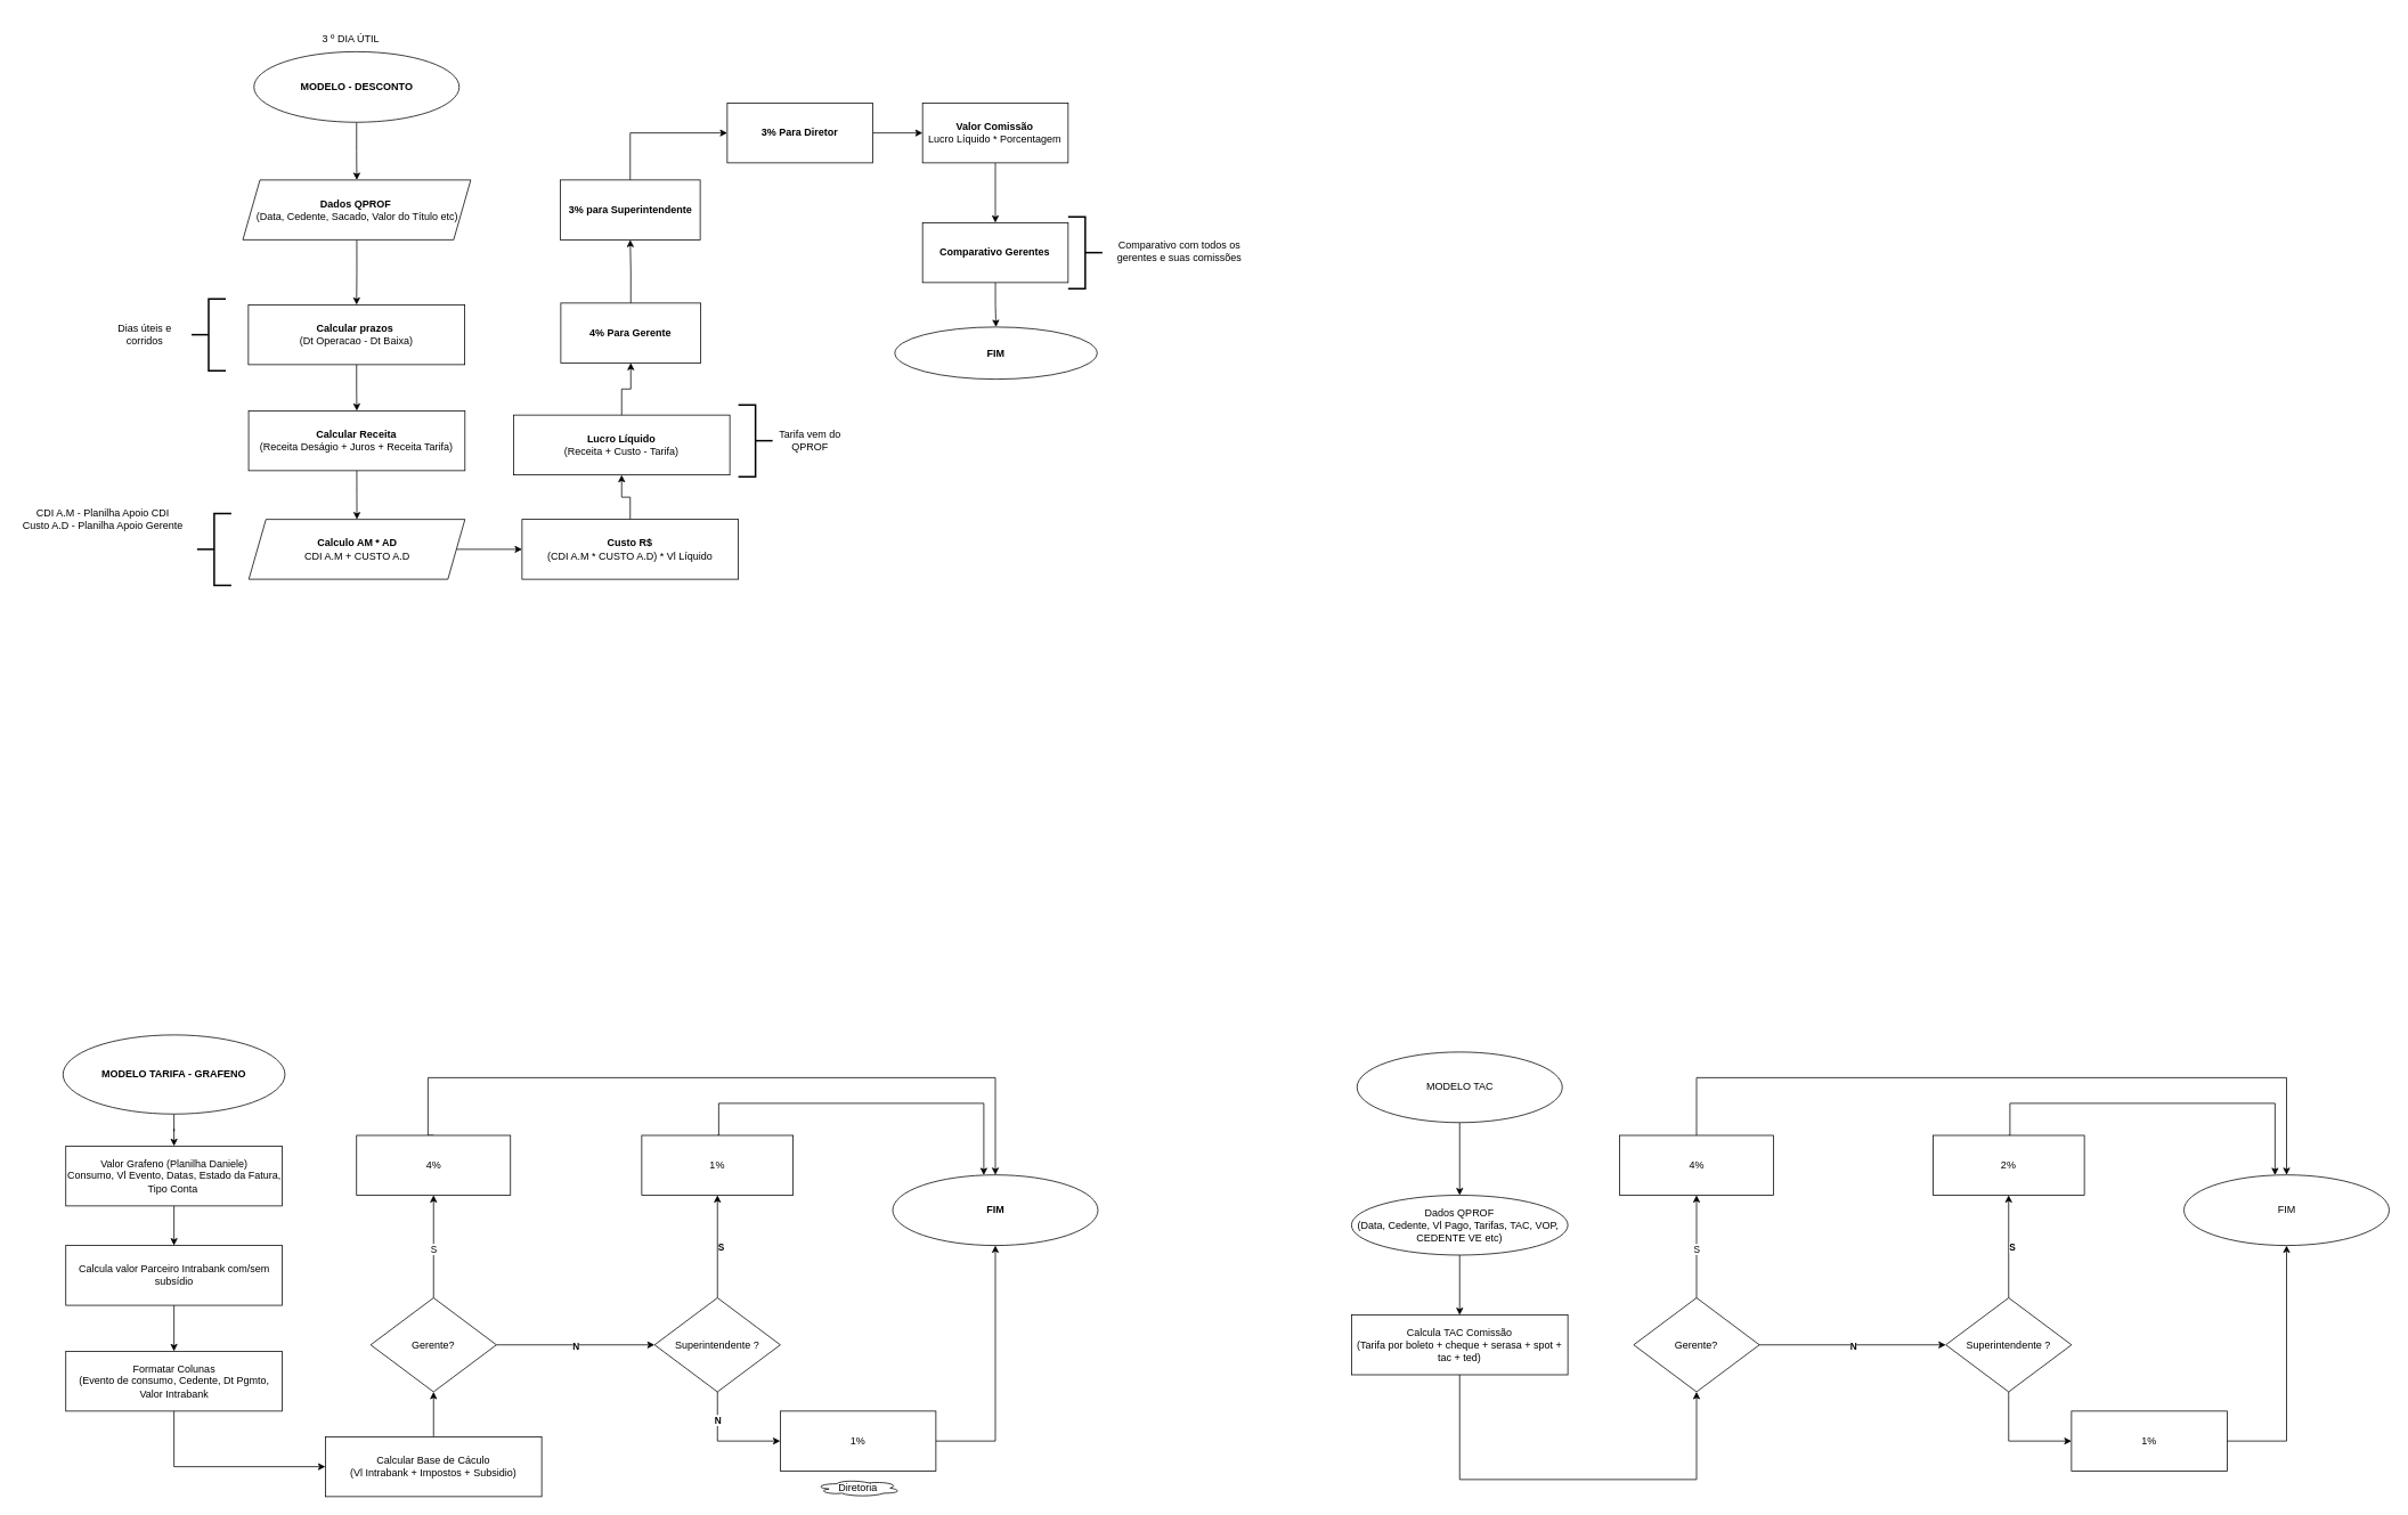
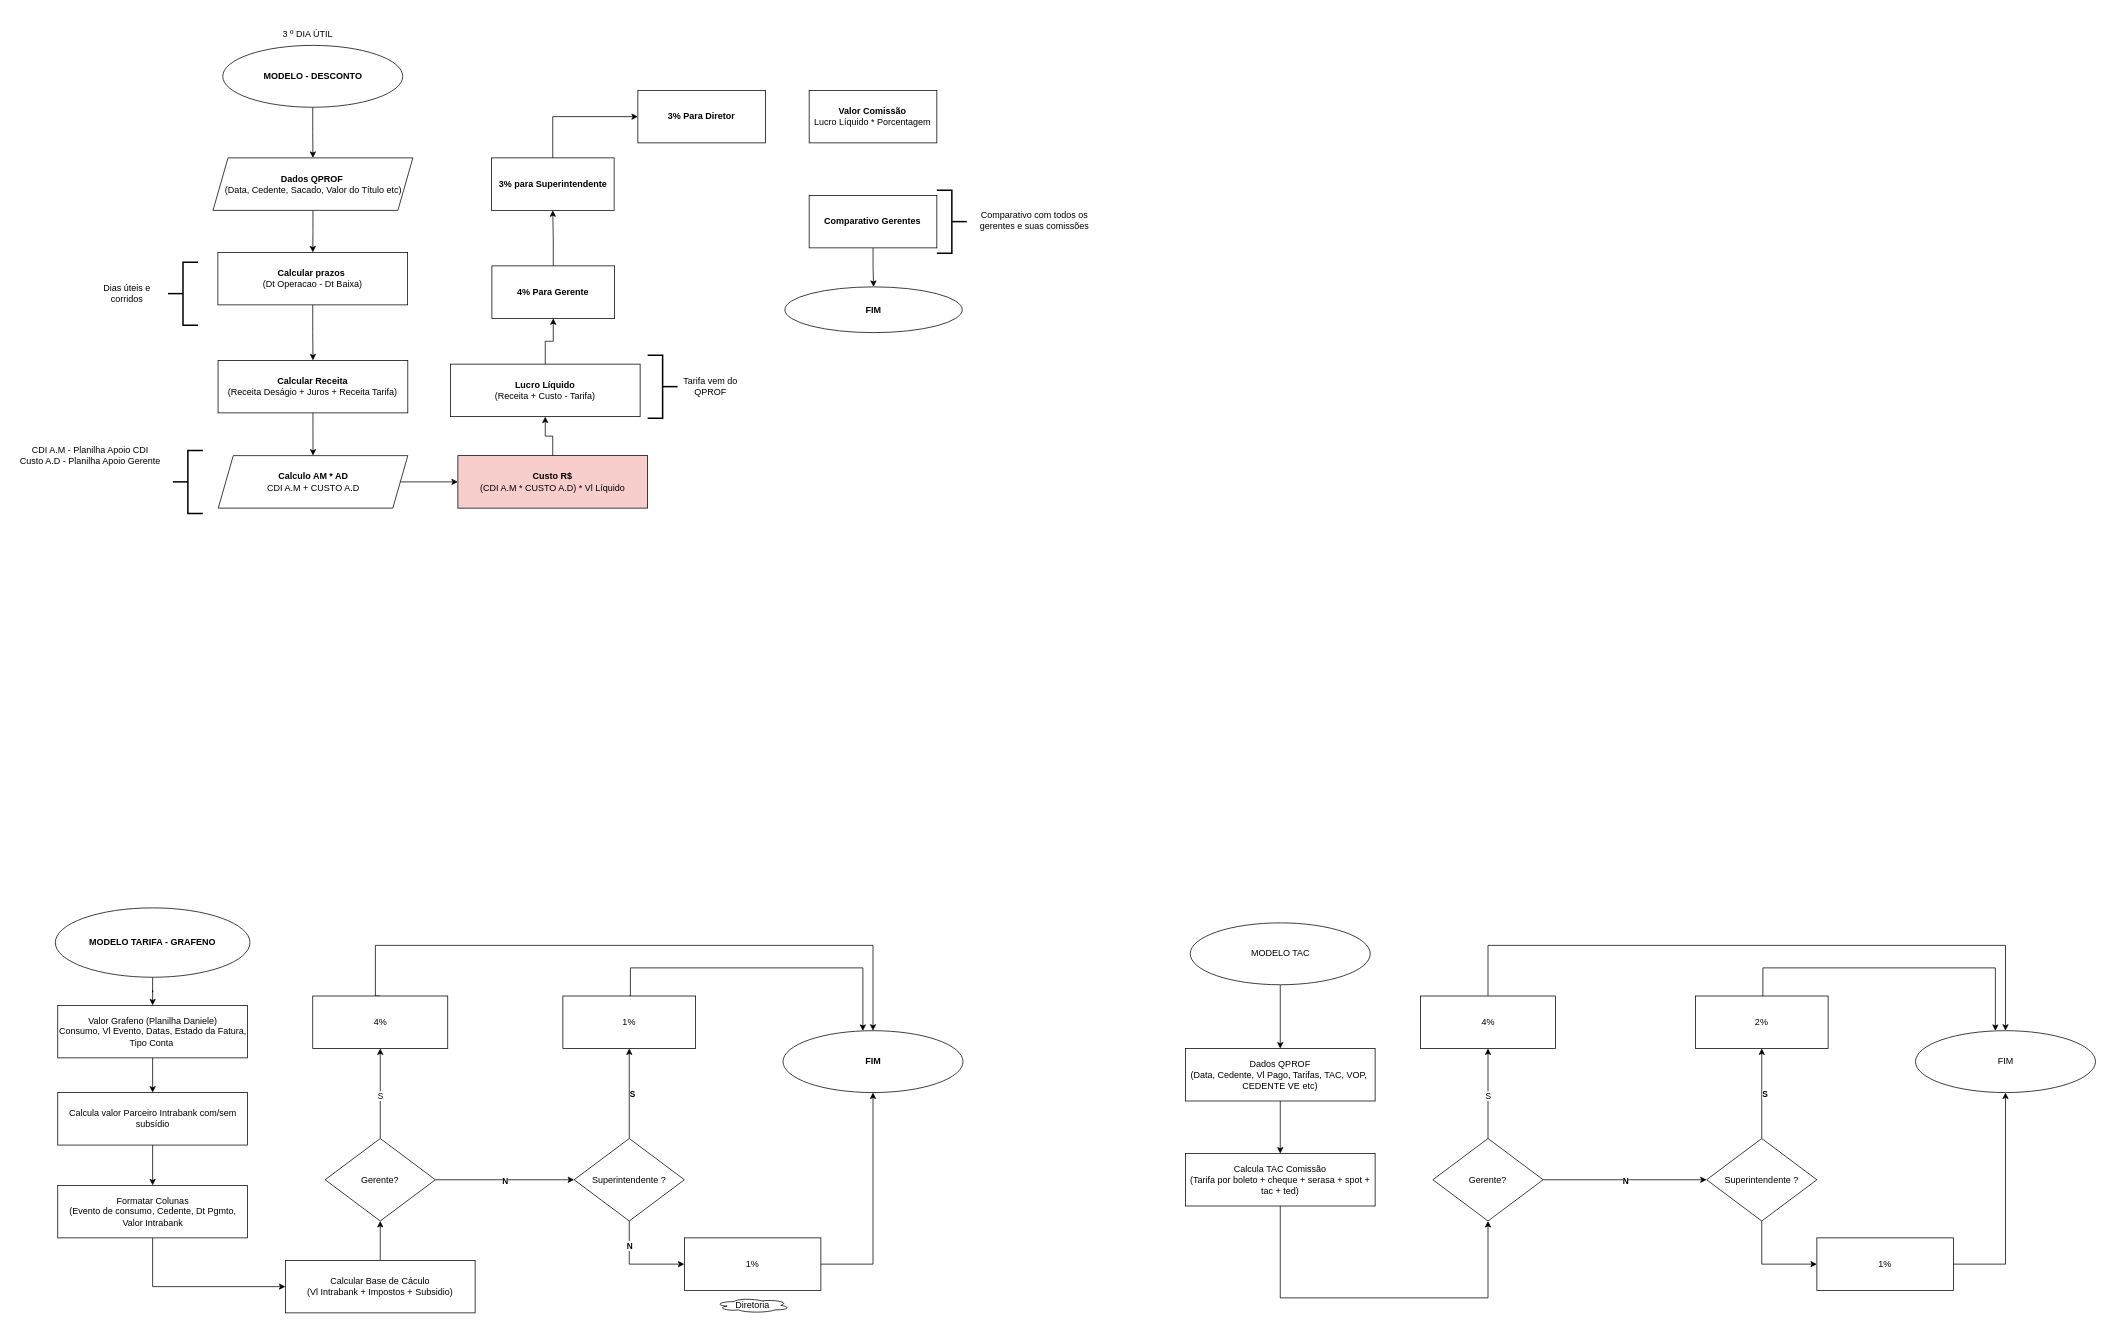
- <mxCell id="79" style="edgeStyle=orthogonalEdgeStyle;rounded=0;orthogonalLoop=1;jettySize=auto;html=1;entryX=0;entryY=0.5;entryDx=0;entryDy=0;" parent="1" source="80" target="82" edge="1"><mxGeometry relative="1" as="geometry" /></mxCell>
- <mxCell id="81" style="edgeStyle=orthogonalEdgeStyle;rounded=0;orthogonalLoop=1;jettySize=auto;html=1;" parent="1" source="82" target="85" edge="1"><mxGeometry relative="1" as="geometry" /></mxCell>
- <mxCell id="58" value="&lt;b&gt;Calcular prazos&amp;nbsp;&lt;/b&gt;&lt;br&gt;(Dt Operacao - Dt Baixa)" style="rounded=0;whiteSpace=wrap;html=1;" parent="1" vertex="1"><mxGeometry x="290" y="356" width="253" height="70" as="geometry" /></mxCell>
+ <mxCell id="58" value="&lt;b&gt;Calcular prazos&amp;nbsp;&lt;/b&gt;&lt;br&gt;(Dt Operacao - Dt Baixa)" style="rounded=0;whiteSpace=wrap;html=1;" parent="1" vertex="1"><mxGeometry x="290" y="336" width="253" height="70" as="geometry" /></mxCell>
- <mxCell id="67" value="&lt;div&gt;&lt;b&gt;Custo R$&lt;/b&gt;&lt;br&gt;(CDI A.M * CUSTO A.D) * Vl Líquido&lt;/div&gt;" style="rounded=0;whiteSpace=wrap;html=1;" parent="1" vertex="1"><mxGeometry x="610" y="607" width="253" height="70" as="geometry" /></mxCell>
+ <mxCell id="67" value="&lt;div&gt;&lt;b&gt;Custo R$&lt;/b&gt;&lt;br&gt;(CDI A.M * CUSTO A.D) * Vl Líquido&lt;/div&gt;" style="rounded=0;whiteSpace=wrap;html=1;fillColor=#f8cecc;" parent="1" vertex="1"><mxGeometry x="610" y="607" width="253" height="70" as="geometry" /></mxCell>
- <mxCell id="32" value="Dados QPROF&lt;br&gt;(Data, Cedente, Vl Pago, Tarifas, TAC, VOP,&amp;nbsp; CEDENTE VE etc)" style="ellipse;whiteSpace=wrap;html=1;" parent="1" vertex="1"><mxGeometry x="1580" y="1397.5" width="253" height="70" as="geometry" /></mxCell>
+ <mxCell id="32" value="Dados QPROF&lt;br&gt;(Data, Cedente, Vl Pago, Tarifas, TAC, VOP,&amp;nbsp; CEDENTE VE etc)" style="rounded=0;whiteSpace=wrap;html=1;" parent="1" vertex="1"><mxGeometry x="1580" y="1397.5" width="253" height="70" as="geometry" /></mxCell>
